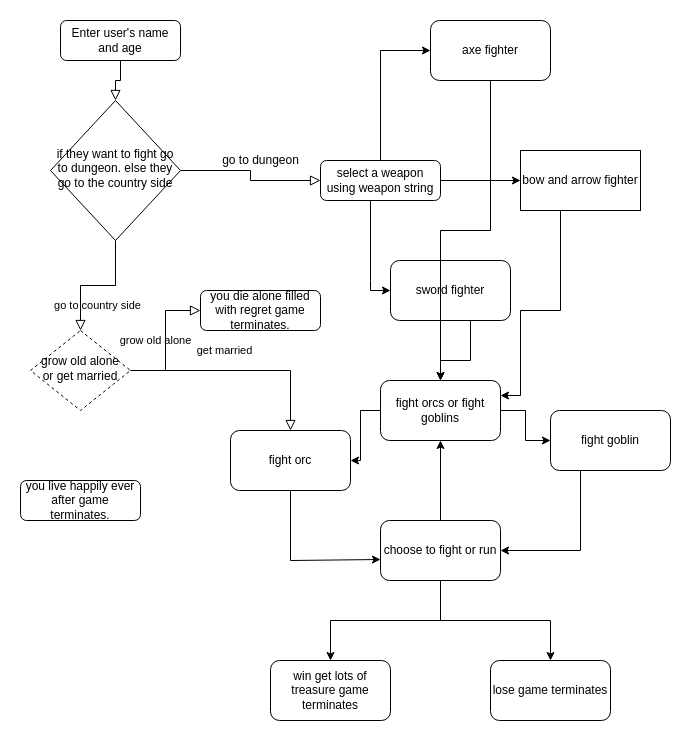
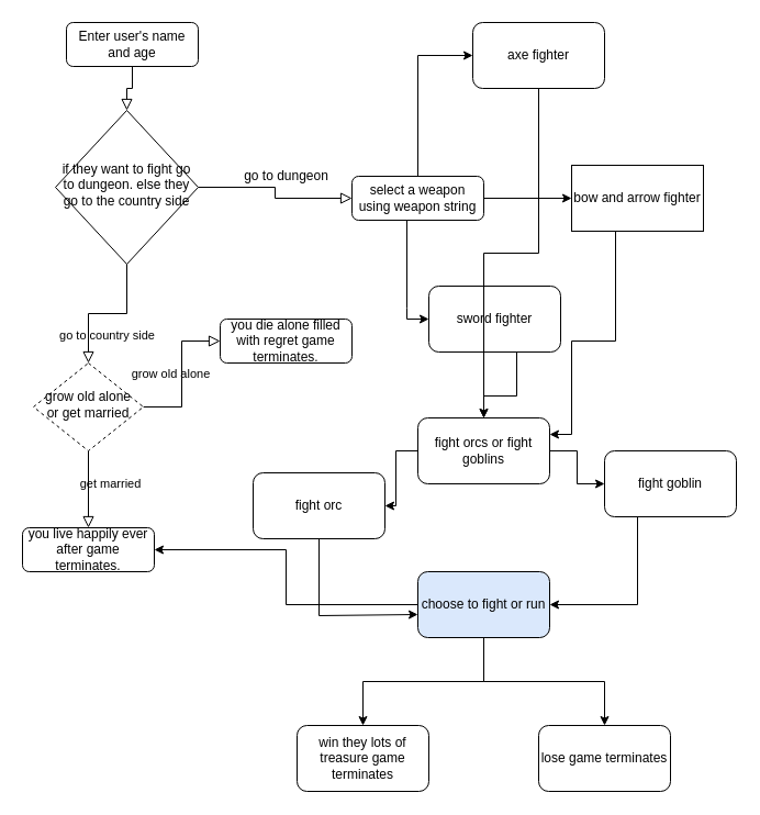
- <mxCell id="12" value="get married" style="rounded=0;html=1;jettySize=auto;orthogonalLoop=1;fontSize=11;endArrow=block;endFill=0;endSize=8;strokeWidth=1;shadow=0;labelBackgroundColor=none;edgeStyle=orthogonalEdgeStyle;" parent="1" source="14" target="32" edge="1"><mxGeometry x="-0.143" y="20" relative="1" as="geometry"><mxPoint as="offset" /></mxGeometry></mxCell>
+ <mxCell id="12" value="get married" style="rounded=0;html=1;jettySize=auto;orthogonalLoop=1;fontSize=11;endArrow=block;endFill=0;endSize=8;strokeWidth=1;shadow=0;labelBackgroundColor=none;edgeStyle=orthogonalEdgeStyle;" parent="1" source="14" target="15" edge="1"><mxGeometry x="-0.143" y="20" relative="1" as="geometry"><mxPoint as="offset" /></mxGeometry></mxCell>
- <mxCell id="28" value="" style="edgeStyle=orthogonalEdgeStyle;rounded=0;orthogonalLoop=1;jettySize=auto;html=1;" edge="1" parent="1" source="30" target="26"><mxGeometry relative="1" as="geometry" /></mxCell>
+ <mxCell id="28" value="" style="edgeStyle=orthogonalEdgeStyle;rounded=0;orthogonalLoop=1;jettySize=auto;html=1;" edge="1" parent="1" source="30" target="15"><mxGeometry relative="1" as="geometry" /></mxCell>
- <mxCell id="30" value="choose to fight or run" style="whiteSpace=wrap;html=1;rounded=1;shadow=0;strokeWidth=1;glass=0;" vertex="1" parent="1"><mxGeometry x="380" y="520" width="120" height="60" as="geometry" /></mxCell>
+ <mxCell id="30" value="choose to fight or run" style="whiteSpace=wrap;html=1;rounded=1;shadow=0;strokeWidth=1;glass=0;fillColor=#dae8fc;" vertex="1" parent="1"><mxGeometry x="380" y="520" width="120" height="60" as="geometry" /></mxCell>
- <mxCell id="35" value="win get lots of treasure game terminates" style="whiteSpace=wrap;html=1;rounded=1;shadow=0;strokeWidth=1;glass=0;" vertex="1" parent="1"><mxGeometry x="270" y="660" width="120" height="60" as="geometry" /></mxCell>
+ <mxCell id="35" value="win they lots of treasure game terminates" style="whiteSpace=wrap;html=1;rounded=1;shadow=0;strokeWidth=1;glass=0;" vertex="1" parent="1"><mxGeometry x="270" y="660" width="120" height="60" as="geometry" /></mxCell>
